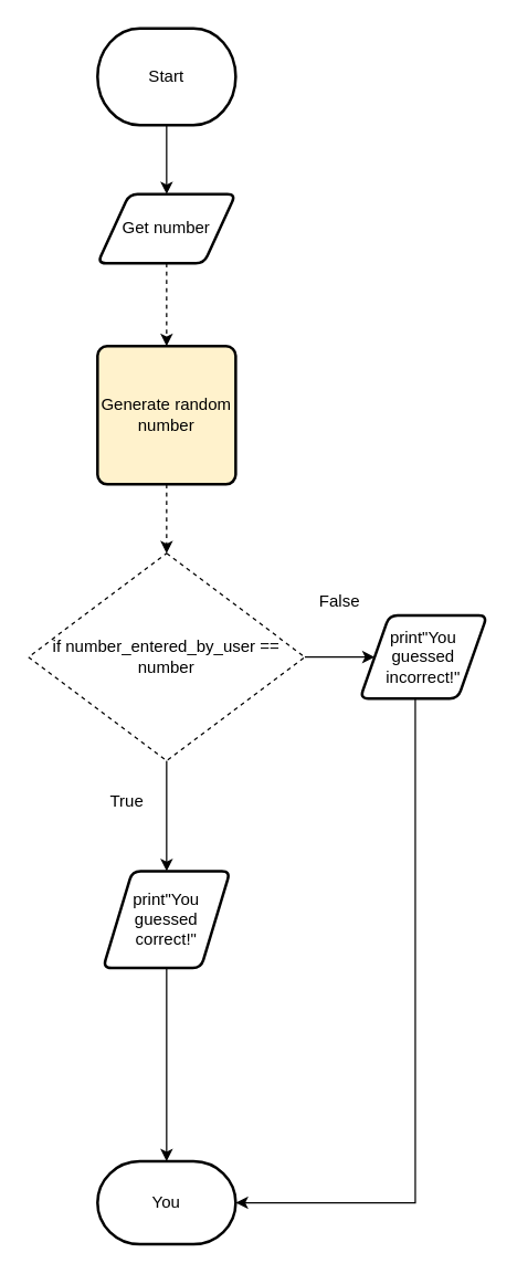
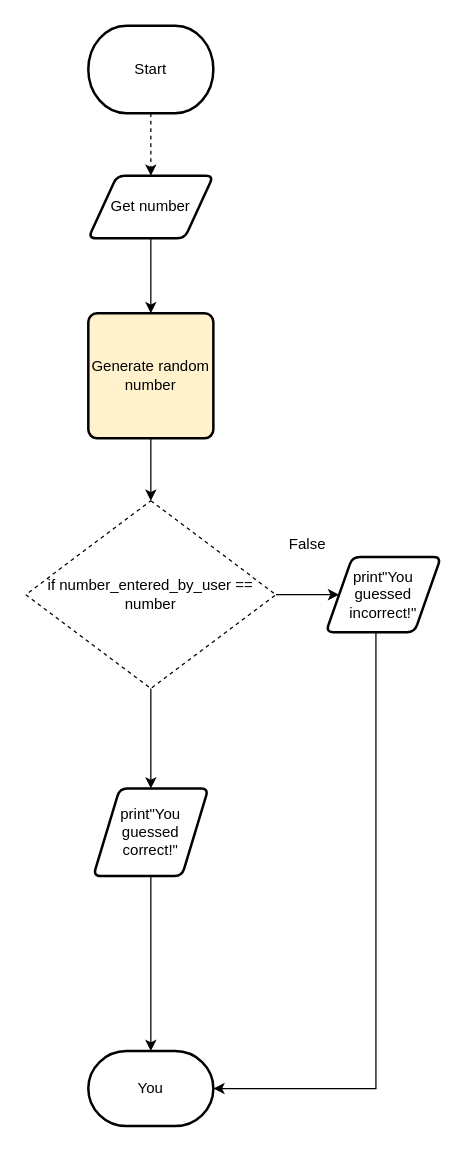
- <mxCell id="4" style="edgeStyle=orthogonalEdgeStyle;rounded=0;html=1;entryX=0.5;entryY=0;entryDx=0;entryDy=0;" edge="1" parent="1" source="5" target="3"><mxGeometry relative="1" as="geometry" /></mxCell>
+ <mxCell id="4" style="edgeStyle=orthogonalEdgeStyle;rounded=0;html=1;entryX=0.5;entryY=0;entryDx=0;entryDy=0;dashed=1;" edge="1" parent="1" source="5" target="3"><mxGeometry relative="1" as="geometry" /></mxCell>
- <mxCell id="2" style="edgeStyle=orthogonalEdgeStyle;rounded=0;html=1;exitX=0.5;exitY=1;exitDx=0;exitDy=0;entryX=0.5;entryY=0;entryDx=0;entryDy=0;dashed=1;" edge="1" parent="1" source="3" target="17"><mxGeometry relative="1" as="geometry" /></mxCell>
+ <mxCell id="2" style="edgeStyle=orthogonalEdgeStyle;rounded=0;html=1;exitX=0.5;exitY=1;exitDx=0;exitDy=0;entryX=0.5;entryY=0;entryDx=0;entryDy=0;" edge="1" parent="1" source="3" target="17"><mxGeometry relative="1" as="geometry" /></mxCell>
- <mxCell id="16" style="edgeStyle=orthogonalEdgeStyle;rounded=0;html=1;entryX=0.5;entryY=0;entryDx=0;entryDy=0;dashed=1;" edge="1" parent="1" source="17" target="13"><mxGeometry relative="1" as="geometry" /></mxCell>
+ <mxCell id="16" style="edgeStyle=orthogonalEdgeStyle;rounded=0;html=1;entryX=0.5;entryY=0;entryDx=0;entryDy=0;" edge="1" parent="1" source="17" target="13"><mxGeometry relative="1" as="geometry" /></mxCell>
- <mxCell id="15" value="True" style="text;html=1;resizable=0;autosize=1;align=center;verticalAlign=middle;points=[];fillColor=none;strokeColor=none;rounded=0;" parent="1" vertex="1"><mxGeometry x="71" y="570" width="40" height="20" as="geometry" /></mxCell>
